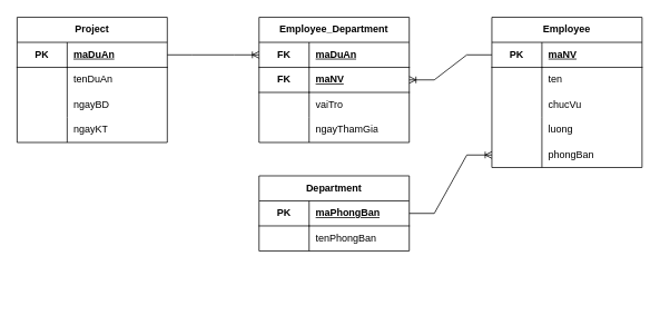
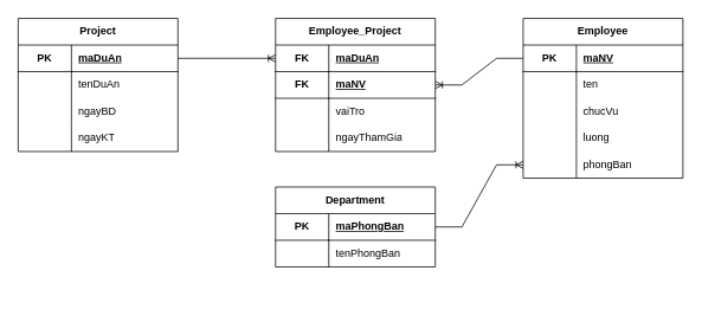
- <mxCell id="31" value="Employee_Department" style="shape=table;startSize=30;container=1;collapsible=1;childLayout=tableLayout;fixedRows=1;rowLines=0;fontStyle=1;align=center;resizeLast=1;html=1;whiteSpace=wrap;" parent="1" vertex="1"><mxGeometry x="310" y="20" width="180" height="150" as="geometry" /></mxCell>
+ <mxCell id="31" value="Employee_Project" style="shape=table;startSize=30;container=1;collapsible=1;childLayout=tableLayout;fixedRows=1;rowLines=0;fontStyle=1;align=center;resizeLast=1;html=1;whiteSpace=wrap;" parent="1" vertex="1"><mxGeometry x="310" y="20" width="180" height="150" as="geometry" /></mxCell>
